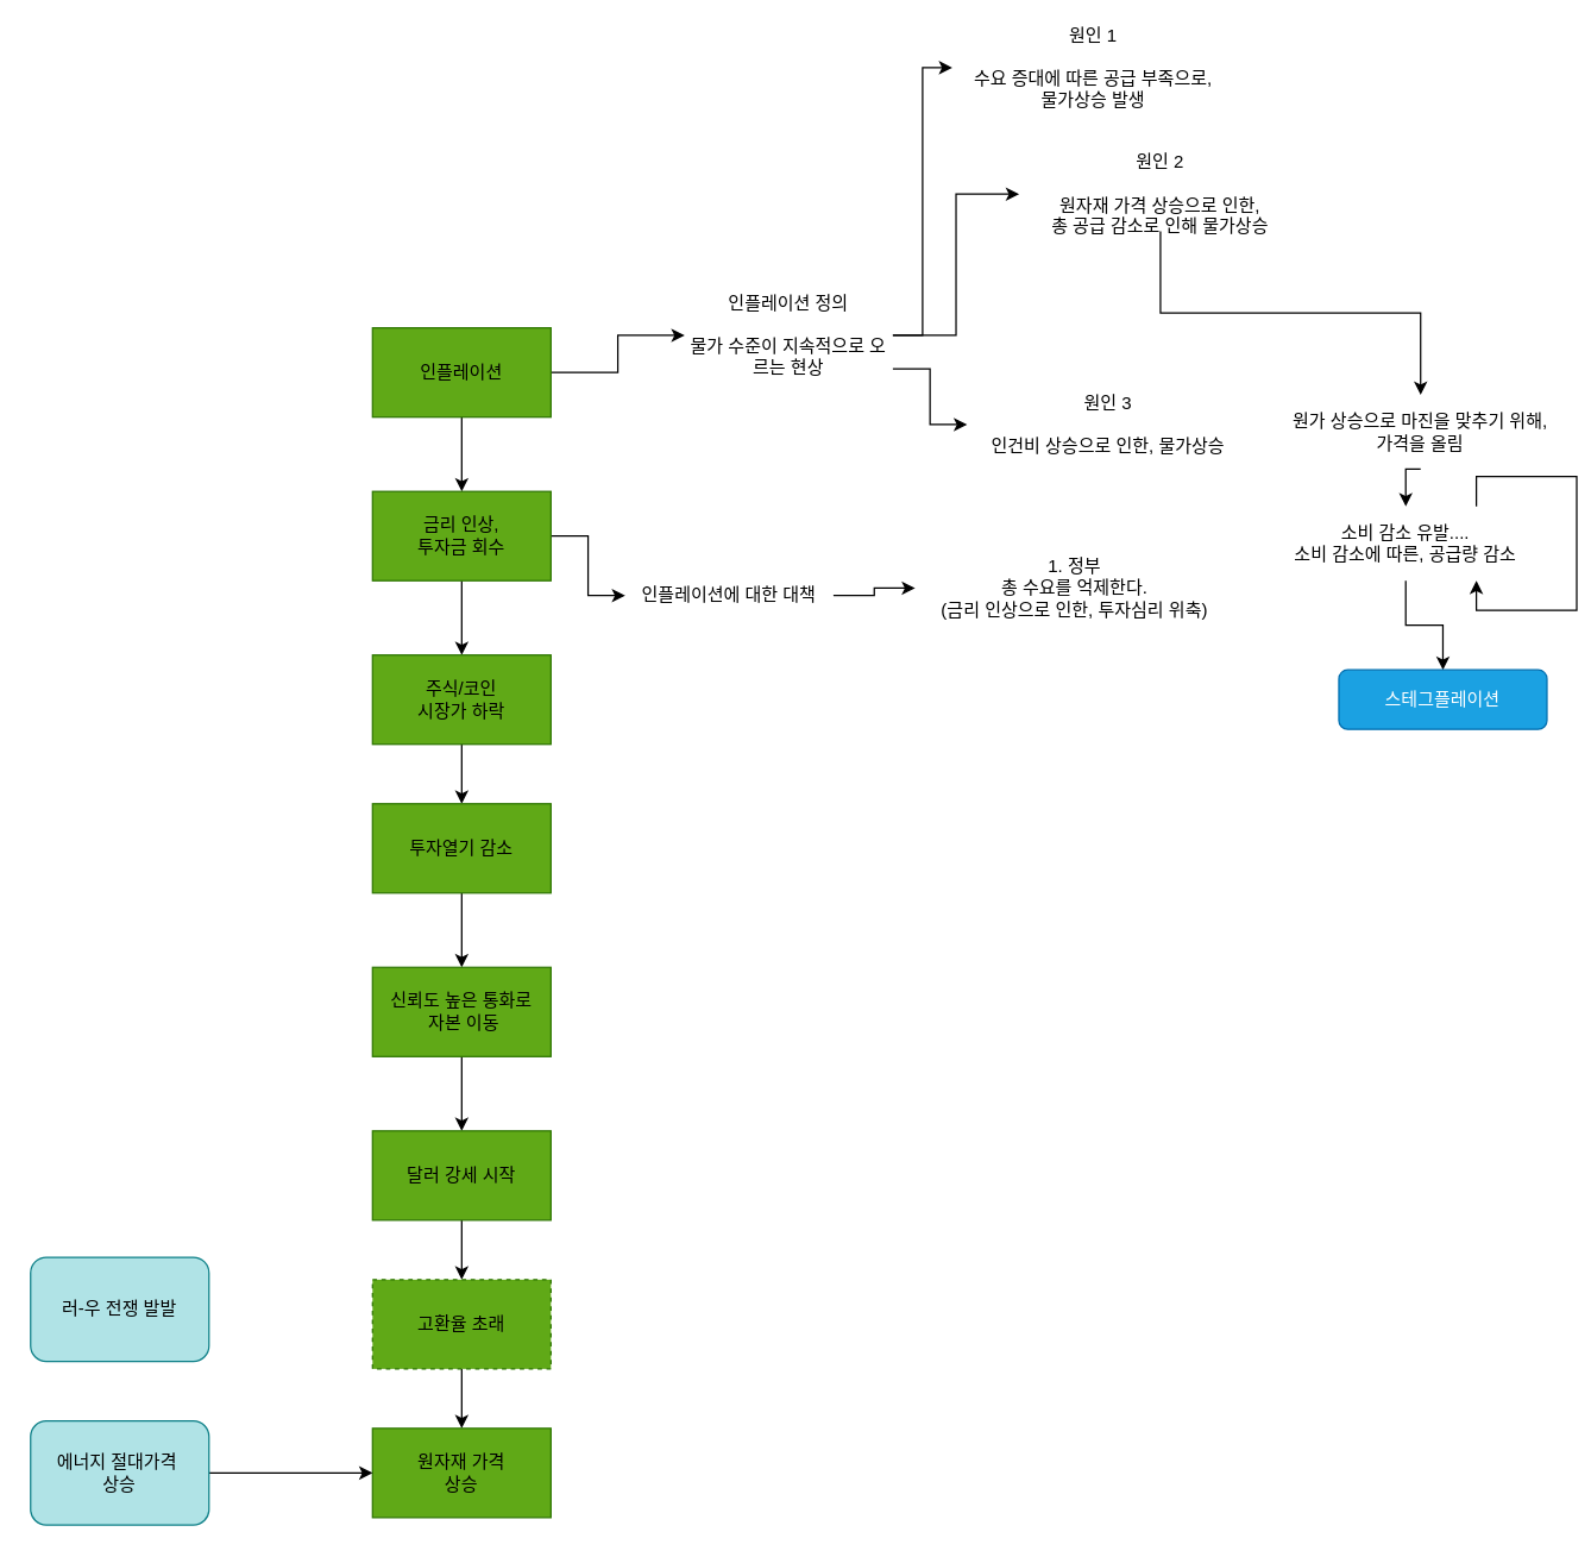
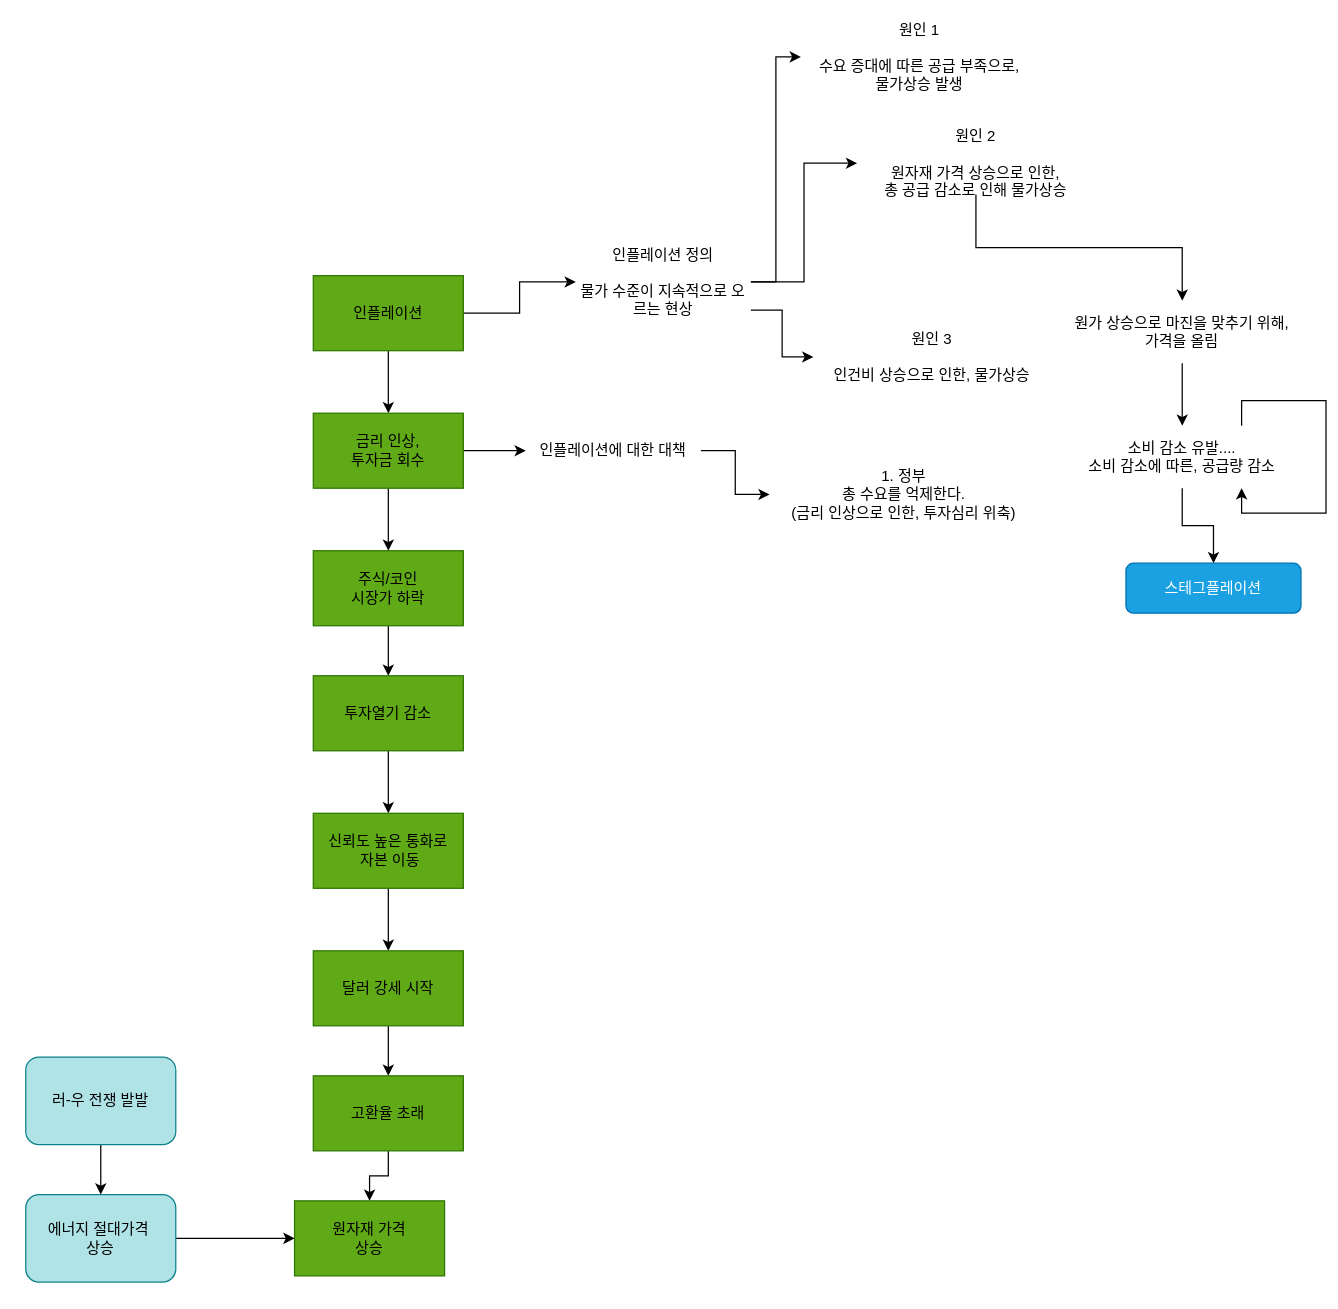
- <mxCell id="31" value="원가 상승으로 마진을 맞추기 위해,&lt;br&gt;가격을 올림" style="text;html=1;strokeColor=none;fillColor=none;align=center;verticalAlign=middle;whiteSpace=wrap;rounded=0;" vertex="1" parent="1"><mxGeometry x="860" y="265" width="190" height="50" as="geometry" /></mxCell>
+ <mxCell id="31" value="원가 상승으로 마진을 맞추기 위해,&lt;br&gt;가격을 올림" style="text;html=1;strokeColor=none;fillColor=none;align=center;verticalAlign=middle;whiteSpace=wrap;rounded=0;" vertex="1" parent="1"><mxGeometry x="850" y="240" width="190" height="50" as="geometry" /></mxCell>
- <mxCell id="38" value="인플레이션에 대한 대책" style="text;html=1;strokeColor=none;fillColor=none;align=center;verticalAlign=middle;whiteSpace=wrap;rounded=0;" vertex="1" parent="1"><mxGeometry x="420" y="375" width="140" height="50" as="geometry" /></mxCell>
+ <mxCell id="38" value="인플레이션에 대한 대책" style="text;html=1;strokeColor=none;fillColor=none;align=center;verticalAlign=middle;whiteSpace=wrap;rounded=0;" vertex="1" parent="1"><mxGeometry x="420" y="335" width="140" height="50" as="geometry" /></mxCell>
- <mxCell id="17" value="&lt;font color=&quot;#000000&quot;&gt;고환율 초래&lt;/font&gt;" style="rounded=0;whiteSpace=wrap;html=1;fillColor=#60a917;fontColor=#ffffff;strokeColor=#2D7600;dashed=1;" parent="1" vertex="1"><mxGeometry x="250" y="860" width="120" height="60" as="geometry" /></mxCell>
+ <mxCell id="17" value="&lt;font color=&quot;#000000&quot;&gt;고환율 초래&lt;/font&gt;" style="rounded=0;whiteSpace=wrap;html=1;fillColor=#60a917;fontColor=#ffffff;strokeColor=#2D7600;" parent="1" vertex="1"><mxGeometry x="250" y="860" width="120" height="60" as="geometry" /></mxCell>
+ <mxCell id="19" style="edgeStyle=orthogonalEdgeStyle;rounded=0;orthogonalLoop=1;jettySize=auto;html=1;exitX=0.5;exitY=1;exitDx=0;exitDy=0;entryX=0.5;entryY=0;entryDx=0;entryDy=0;" parent="1" source="20" target="22" edge="1"><mxGeometry relative="1" as="geometry" /></mxCell>
- <mxCell id="18" value="&lt;font color=&quot;#000000&quot;&gt;원자재 가격&lt;br&gt;상승&lt;br&gt;&lt;/font&gt;" style="rounded=0;whiteSpace=wrap;html=1;fillColor=#60a917;fontColor=#ffffff;strokeColor=#2D7600;" parent="1" vertex="1"><mxGeometry x="250" y="960" width="120" height="60" as="geometry" /></mxCell>
+ <mxCell id="18" value="&lt;font color=&quot;#000000&quot;&gt;원자재 가격&lt;br&gt;상승&lt;br&gt;&lt;/font&gt;" style="rounded=0;whiteSpace=wrap;html=1;fillColor=#60a917;fontColor=#ffffff;strokeColor=#2D7600;" parent="1" vertex="1"><mxGeometry x="235" y="960" width="120" height="60" as="geometry" /></mxCell>
